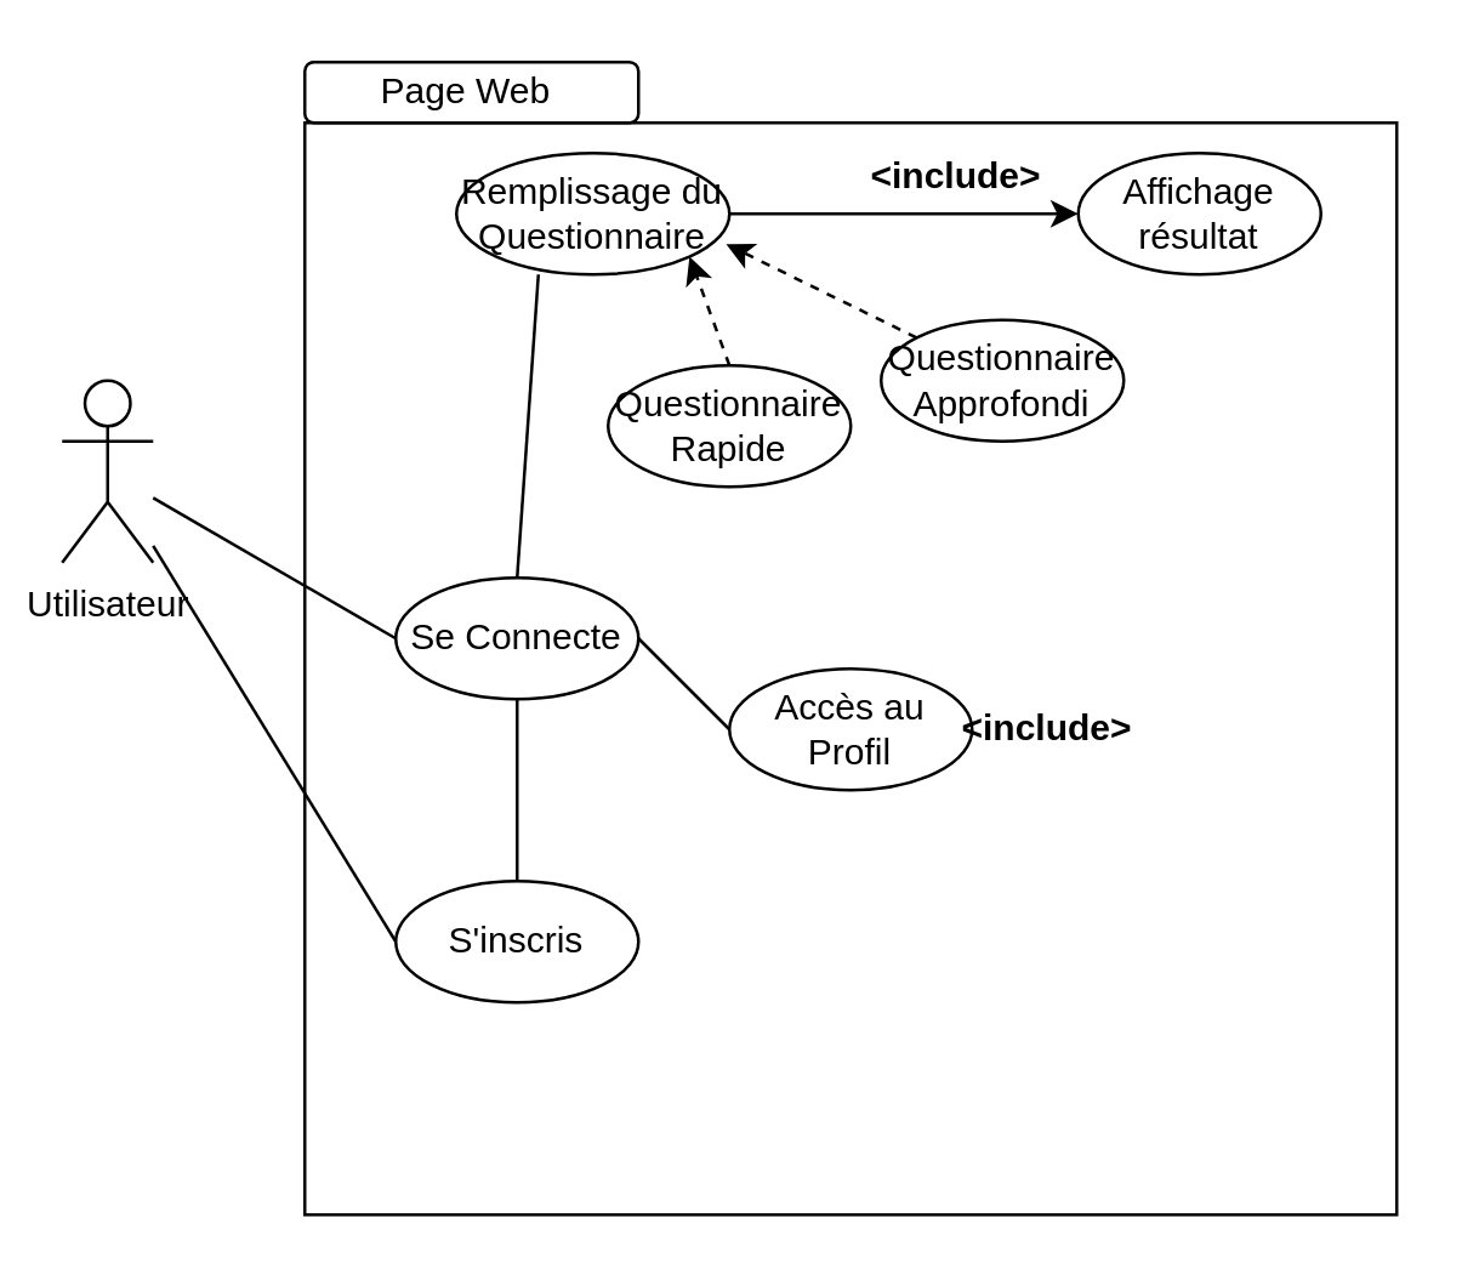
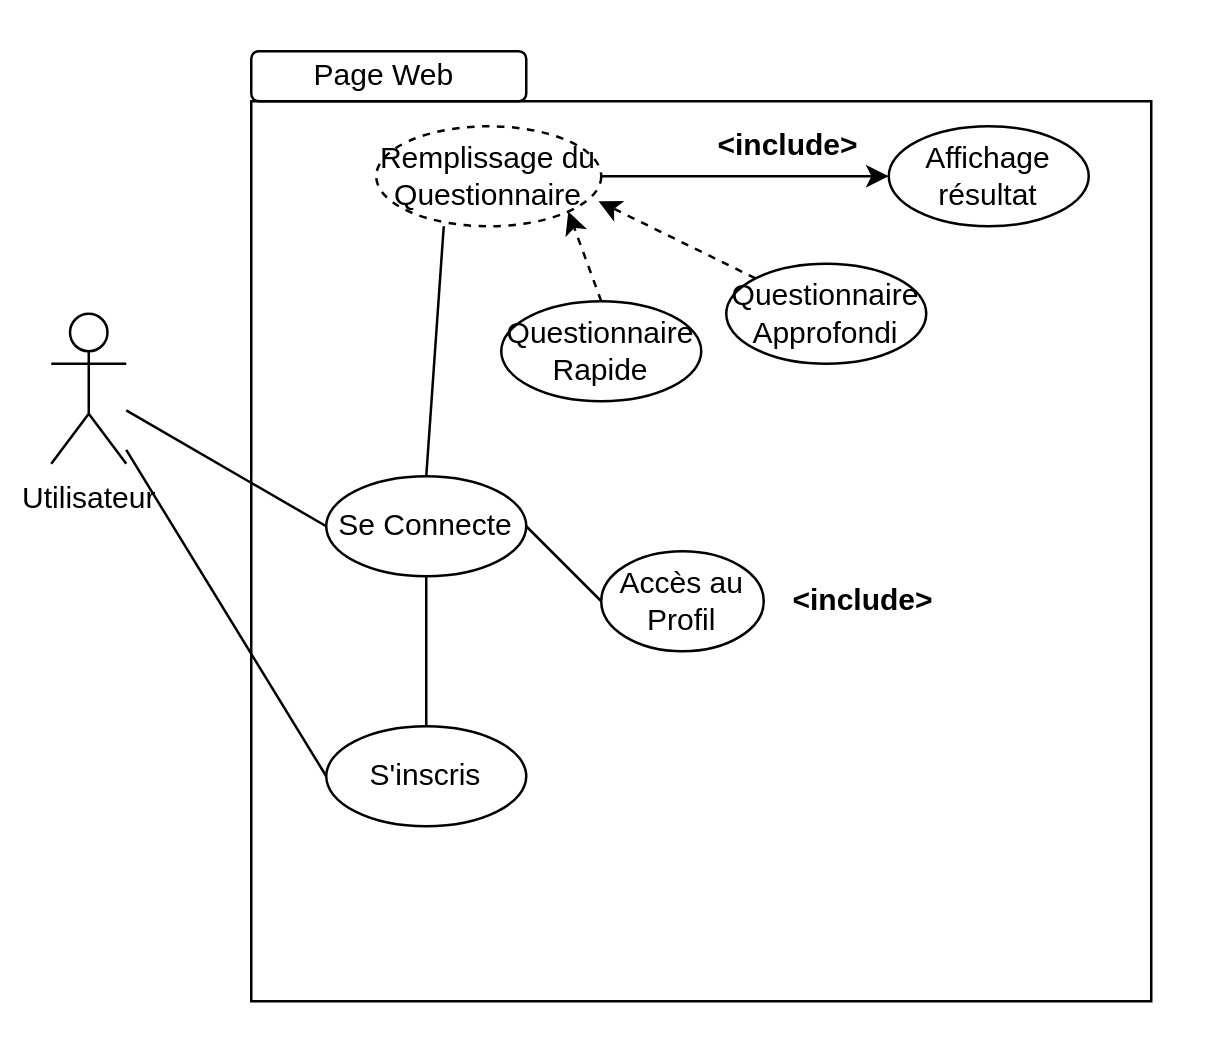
- <mxCell id="12" value="Remplissage du&lt;br&gt;Questionnaire" style="ellipse;whiteSpace=wrap;html=1;fillColor=none;" vertex="1" parent="1"><mxGeometry x="150" y="50" width="90" height="40" as="geometry" /></mxCell>
+ <mxCell id="12" value="Remplissage du&lt;br&gt;Questionnaire" style="ellipse;whiteSpace=wrap;html=1;fillColor=none;dashed=1;" vertex="1" parent="1"><mxGeometry x="150" y="50" width="90" height="40" as="geometry" /></mxCell>
- <mxCell id="14" value="Accès au&lt;br&gt;Profil" style="ellipse;whiteSpace=wrap;html=1;fillColor=none;" vertex="1" parent="1"><mxGeometry x="240" y="220" width="80" height="40" as="geometry" /></mxCell>
+ <mxCell id="14" value="Accès au&lt;br&gt;Profil" style="ellipse;whiteSpace=wrap;html=1;fillColor=none;" vertex="1" parent="1"><mxGeometry x="240" y="220" width="65" height="40" as="geometry" /></mxCell>
